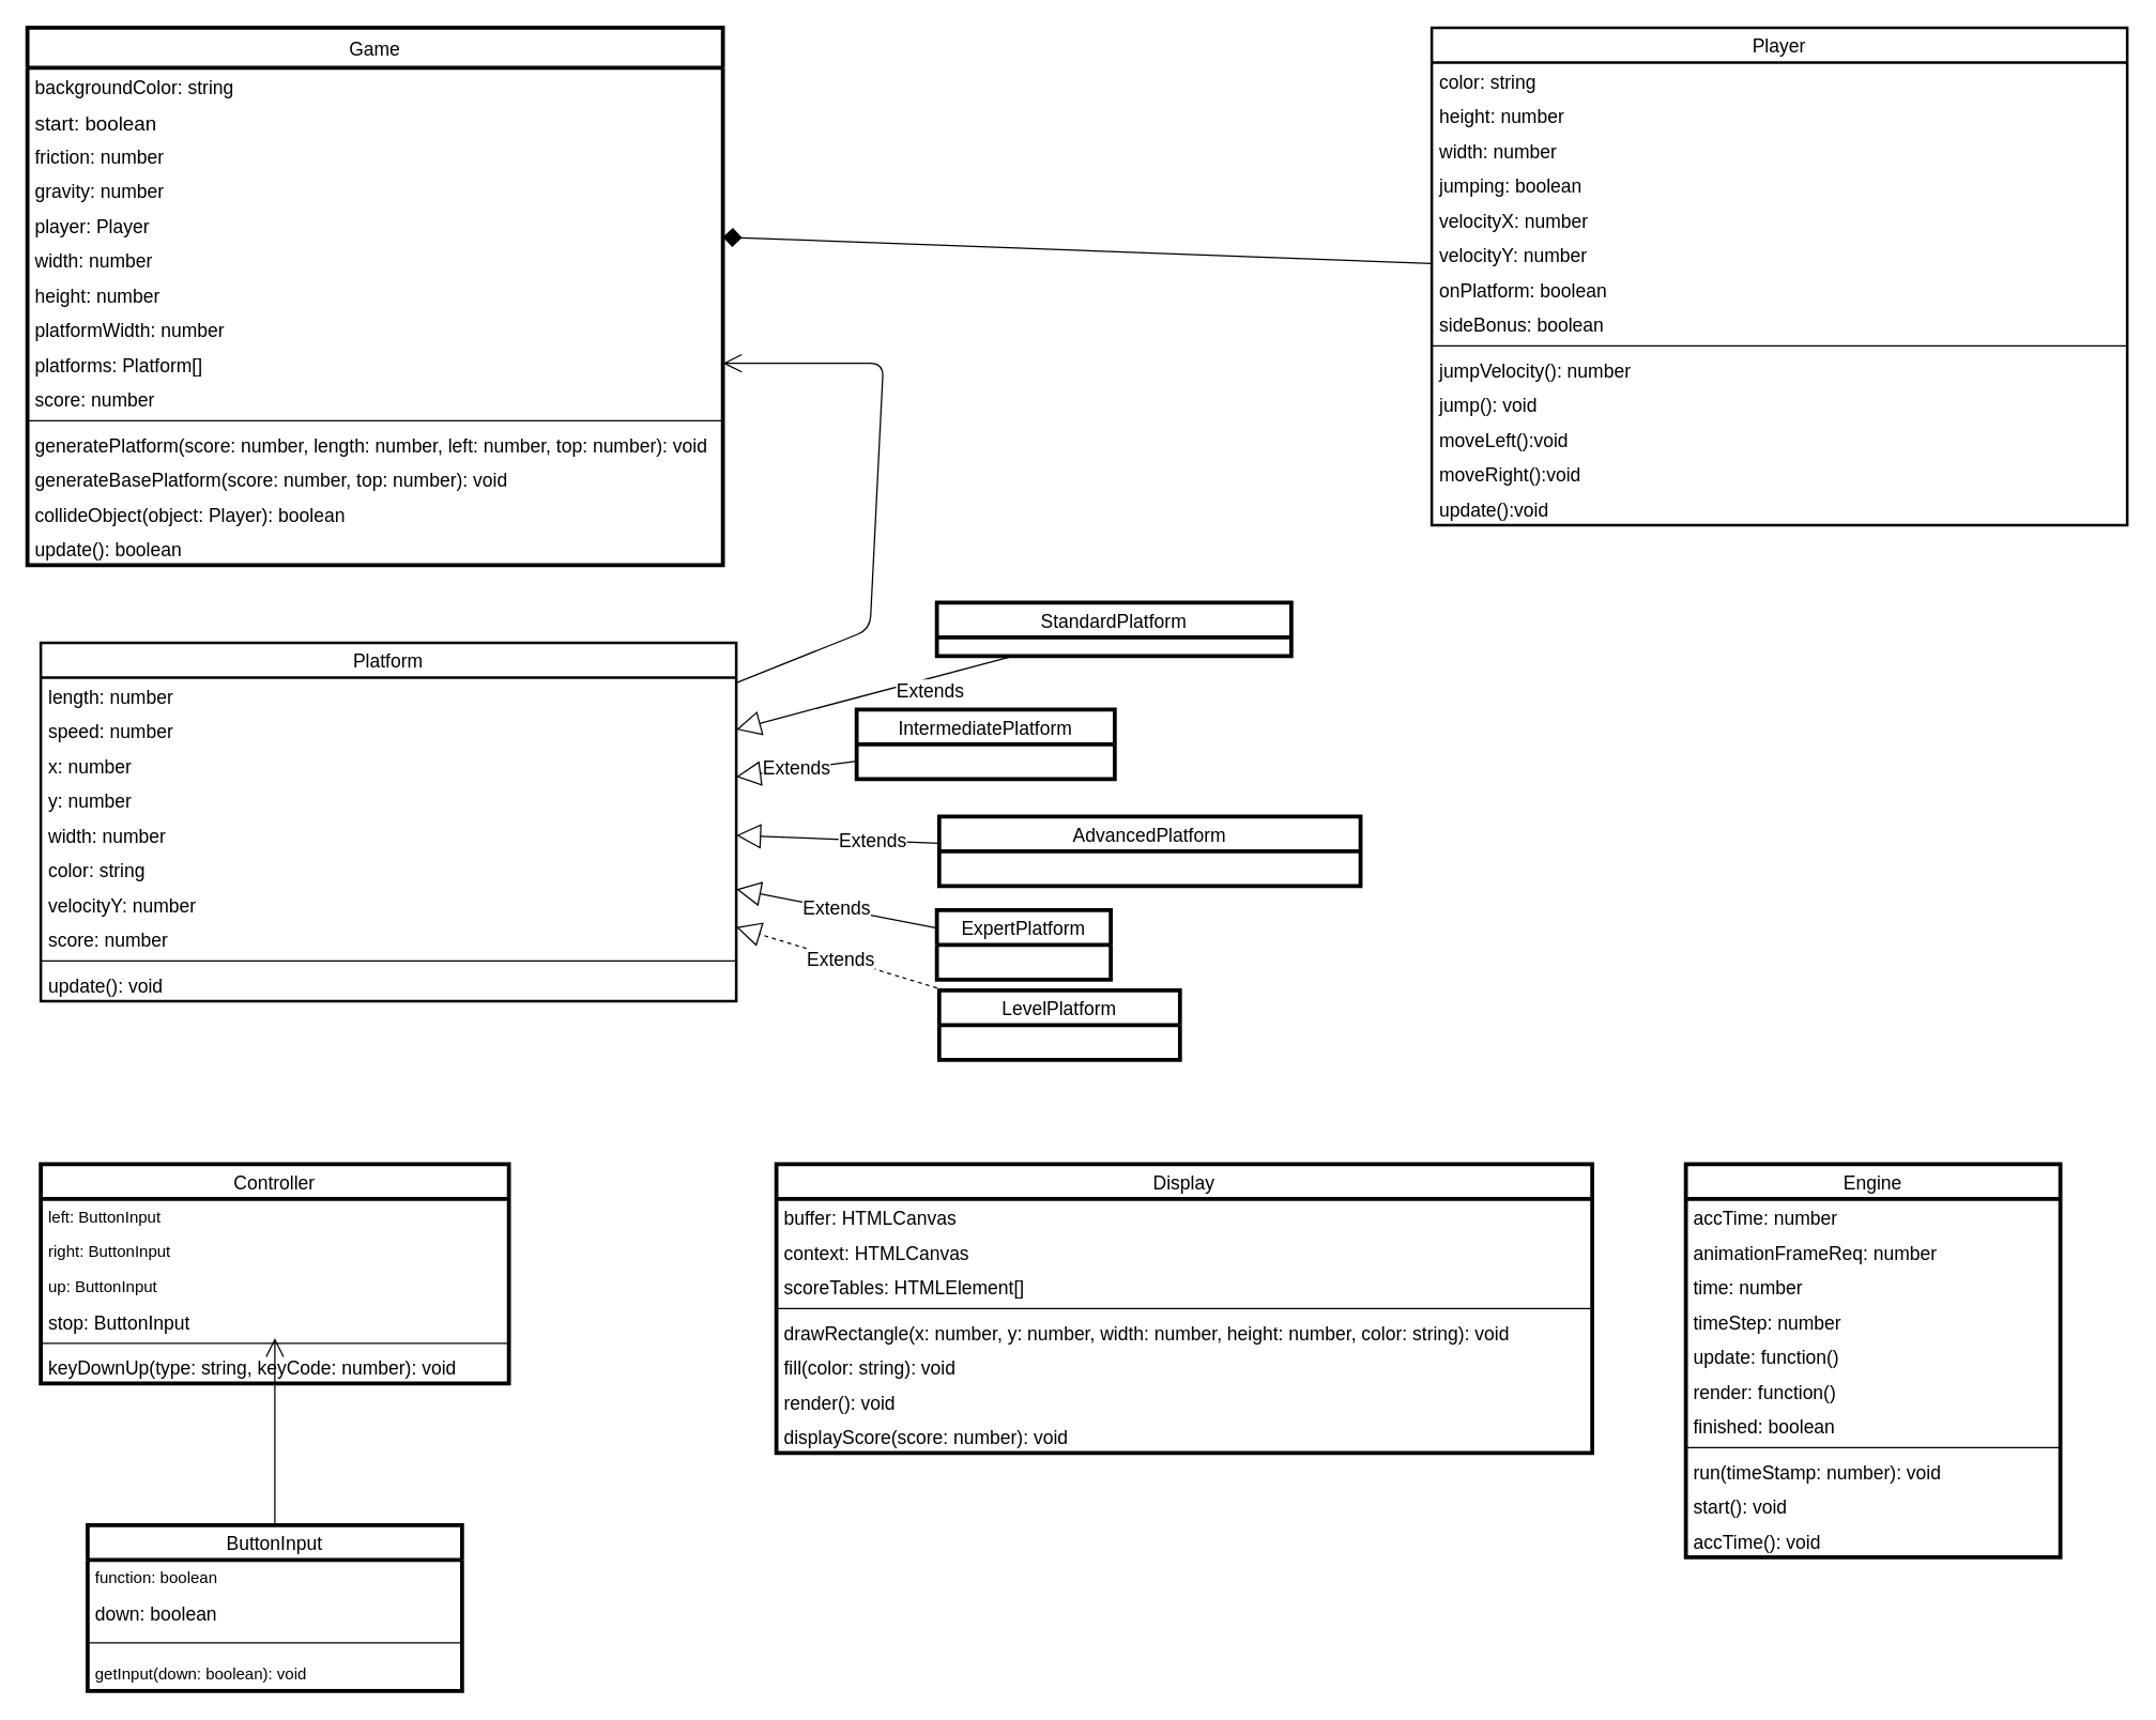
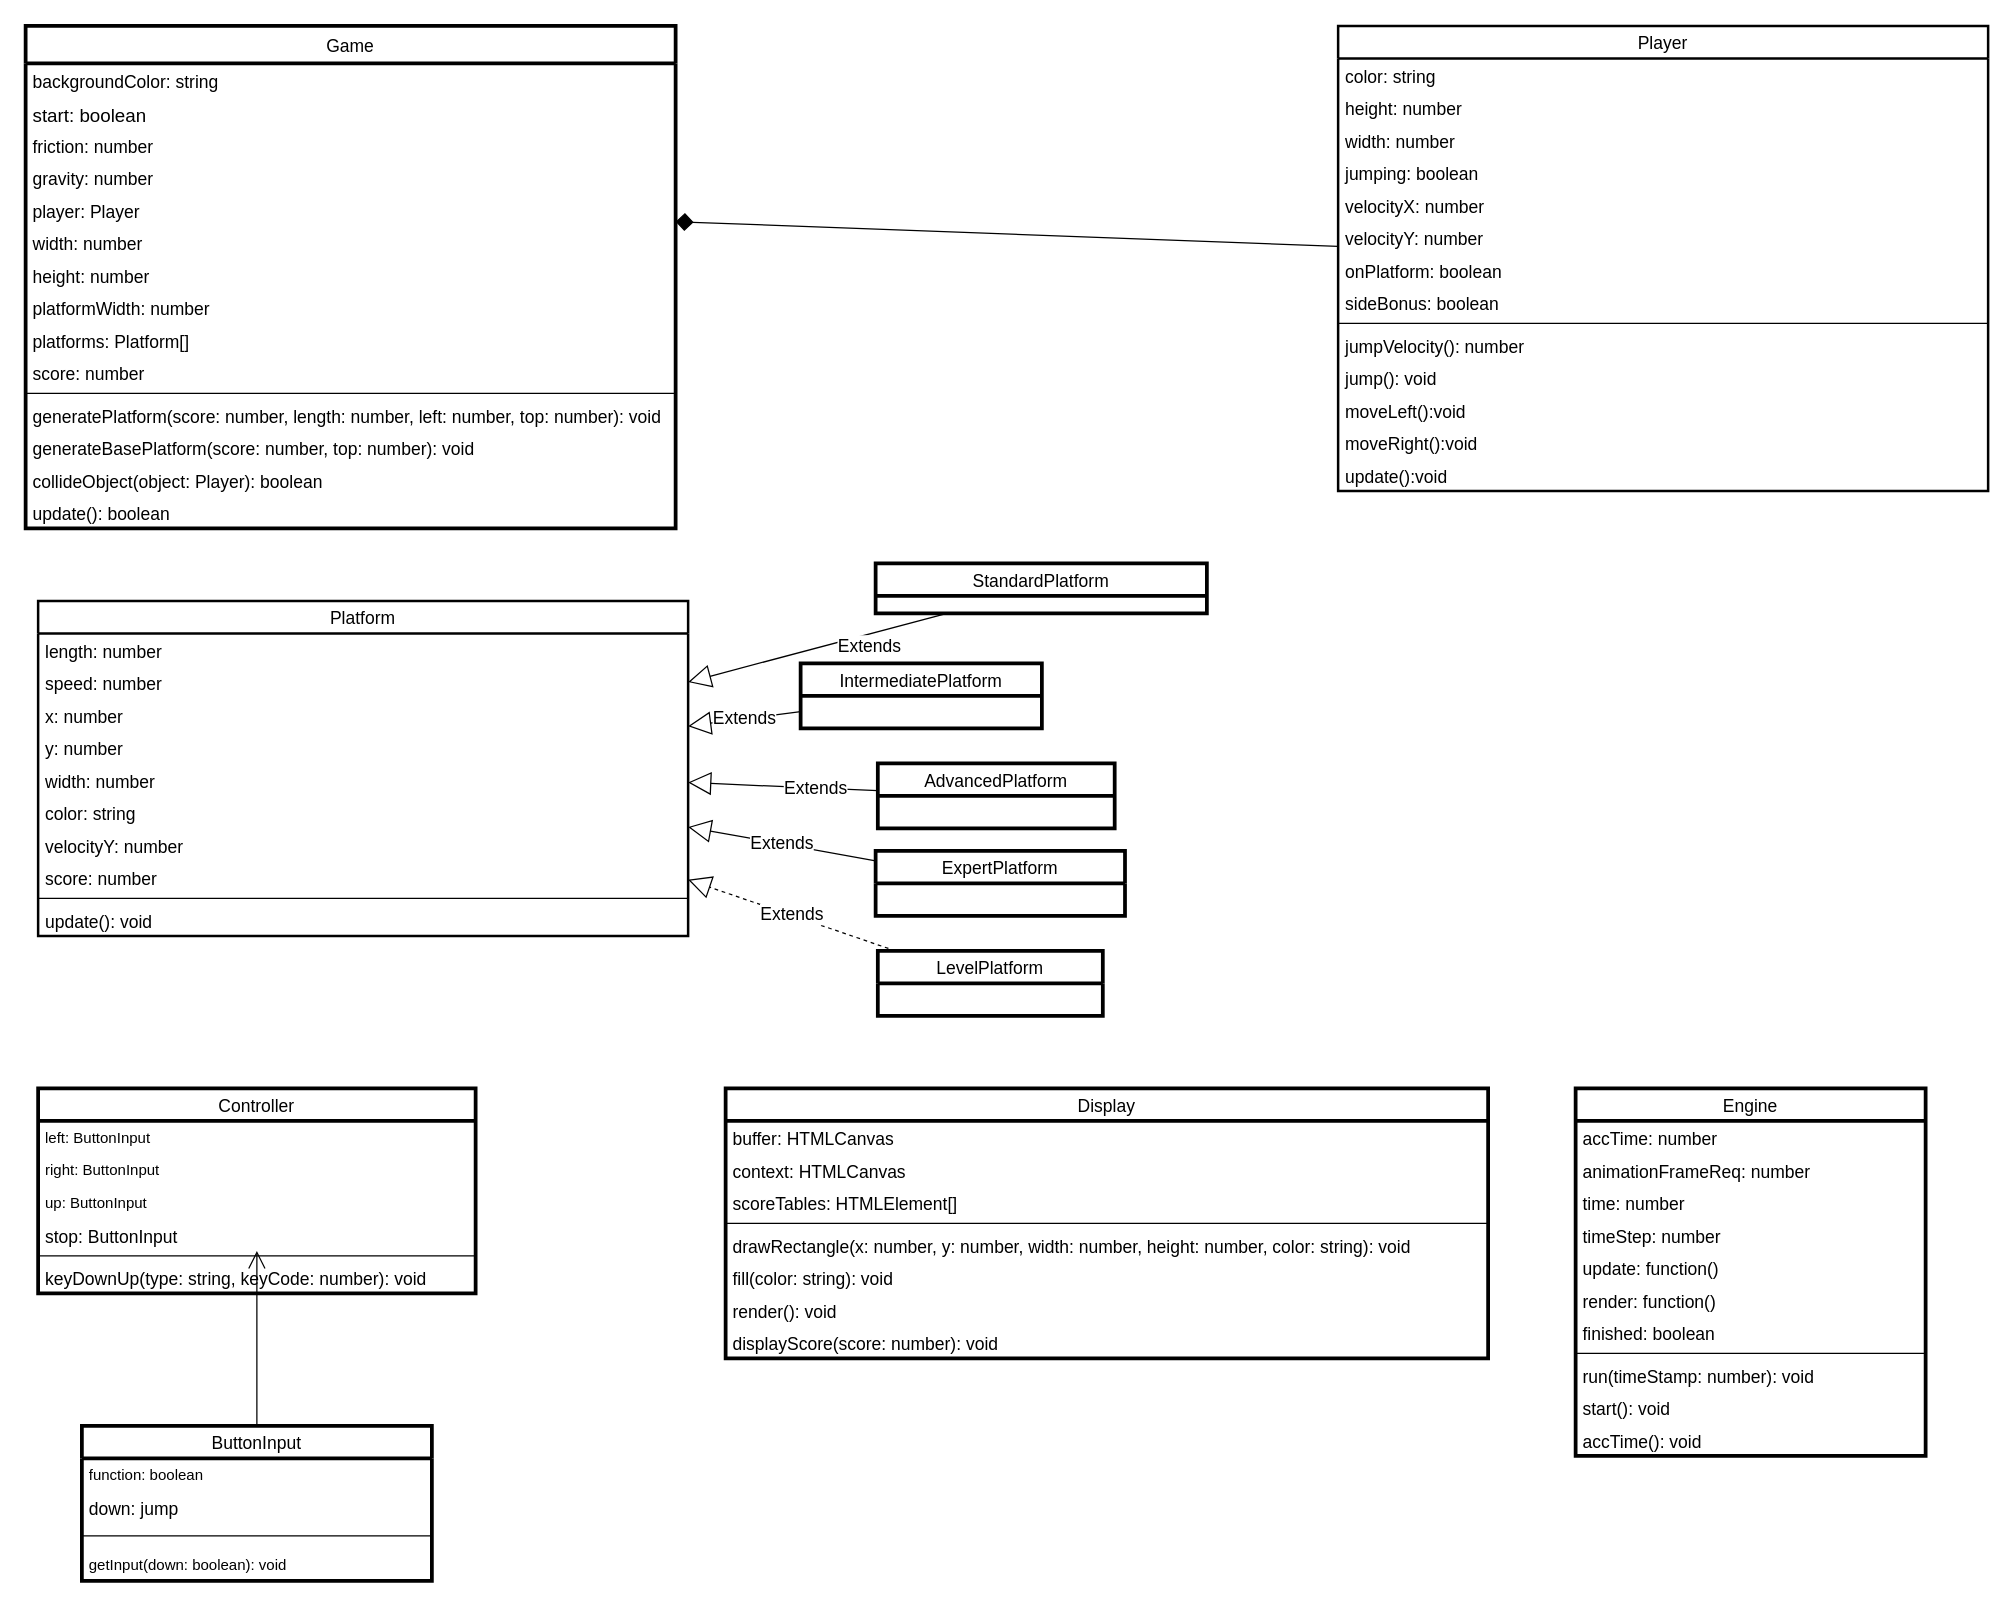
- <mxCell id="87" value="" style="endArrow=open;endFill=1;endSize=12;html=1;" edge="1" parent="1" source="71" target="11"><mxGeometry width="160" relative="1" as="geometry"><mxPoint x="620" y="690" as="sourcePoint" /><mxPoint x="780" y="690" as="targetPoint" /><Array as="points"><mxPoint x="650" y="470" /><mxPoint x="660" y="271" /></Array></mxGeometry></mxCell>
- <mxCell id="22" value="AdvancedPlatform" style="swimlane;fontStyle=0;childLayout=stackLayout;horizontal=1;startSize=26;fillColor=none;horizontalStack=0;resizeParent=1;resizeParentMax=0;resizeLast=0;collapsible=1;marginBottom=0;fontFamily=Helvetica;fontSize=14;strokeWidth=3;" parent="1" vertex="1"><mxGeometry x="701.75" y="610" width="315" height="52" as="geometry" /></mxCell>
+ <mxCell id="22" value="AdvancedPlatform" style="swimlane;fontStyle=0;childLayout=stackLayout;horizontal=1;startSize=26;fillColor=none;horizontalStack=0;resizeParent=1;resizeParentMax=0;resizeLast=0;collapsible=1;marginBottom=0;fontFamily=Helvetica;fontSize=14;strokeWidth=3;" parent="1" vertex="1"><mxGeometry x="701.75" y="610" width="189.5" height="52" as="geometry" /></mxCell>
- <mxCell id="23" value="ExpertPlatform" style="swimlane;fontStyle=0;childLayout=stackLayout;horizontal=1;startSize=26;fillColor=none;horizontalStack=0;resizeParent=1;resizeParentMax=0;resizeLast=0;collapsible=1;marginBottom=0;fontFamily=Helvetica;fontSize=14;strokeWidth=3;" parent="1" vertex="1"><mxGeometry x="700" y="680" width="130" height="52" as="geometry" /></mxCell>
+ <mxCell id="23" value="ExpertPlatform" style="swimlane;fontStyle=0;childLayout=stackLayout;horizontal=1;startSize=26;fillColor=none;horizontalStack=0;resizeParent=1;resizeParentMax=0;resizeLast=0;collapsible=1;marginBottom=0;fontFamily=Helvetica;fontSize=14;strokeWidth=3;" parent="1" vertex="1"><mxGeometry x="700" y="680" width="199.5" height="52" as="geometry" /></mxCell>
- <mxCell id="18" value="LevelPlatform" style="swimlane;fontStyle=0;childLayout=stackLayout;horizontal=1;startSize=26;fillColor=none;horizontalStack=0;resizeParent=1;resizeParentMax=0;resizeLast=0;collapsible=1;marginBottom=0;fontFamily=Helvetica;fontSize=14;strokeWidth=3;" parent="1" vertex="1"><mxGeometry x="701.75" y="740" width="180" height="52" as="geometry" /></mxCell>
+ <mxCell id="18" value="LevelPlatform" style="swimlane;fontStyle=0;childLayout=stackLayout;horizontal=1;startSize=26;fillColor=none;horizontalStack=0;resizeParent=1;resizeParentMax=0;resizeLast=0;collapsible=1;marginBottom=0;fontFamily=Helvetica;fontSize=14;strokeWidth=3;" parent="1" vertex="1"><mxGeometry x="701.75" y="760" width="180" height="52" as="geometry" /></mxCell>
- <mxCell id="84" value="down: boolean" style="text;strokeColor=none;fillColor=none;align=left;verticalAlign=top;spacingLeft=4;spacingRight=4;overflow=hidden;rotatable=0;points=[[0,0.5],[1,0.5]];portConstraint=eastwest;fontFamily=Helvetica;fontSize=14;" parent="82" vertex="1"><mxGeometry y="52" width="280" height="26" as="geometry" /></mxCell>
+ <mxCell id="84" value="down: jump" style="text;strokeColor=none;fillColor=none;align=left;verticalAlign=top;spacingLeft=4;spacingRight=4;overflow=hidden;rotatable=0;points=[[0,0.5],[1,0.5]];portConstraint=eastwest;fontFamily=Helvetica;fontSize=14;" parent="82" vertex="1"><mxGeometry y="52" width="280" height="26" as="geometry" /></mxCell>
